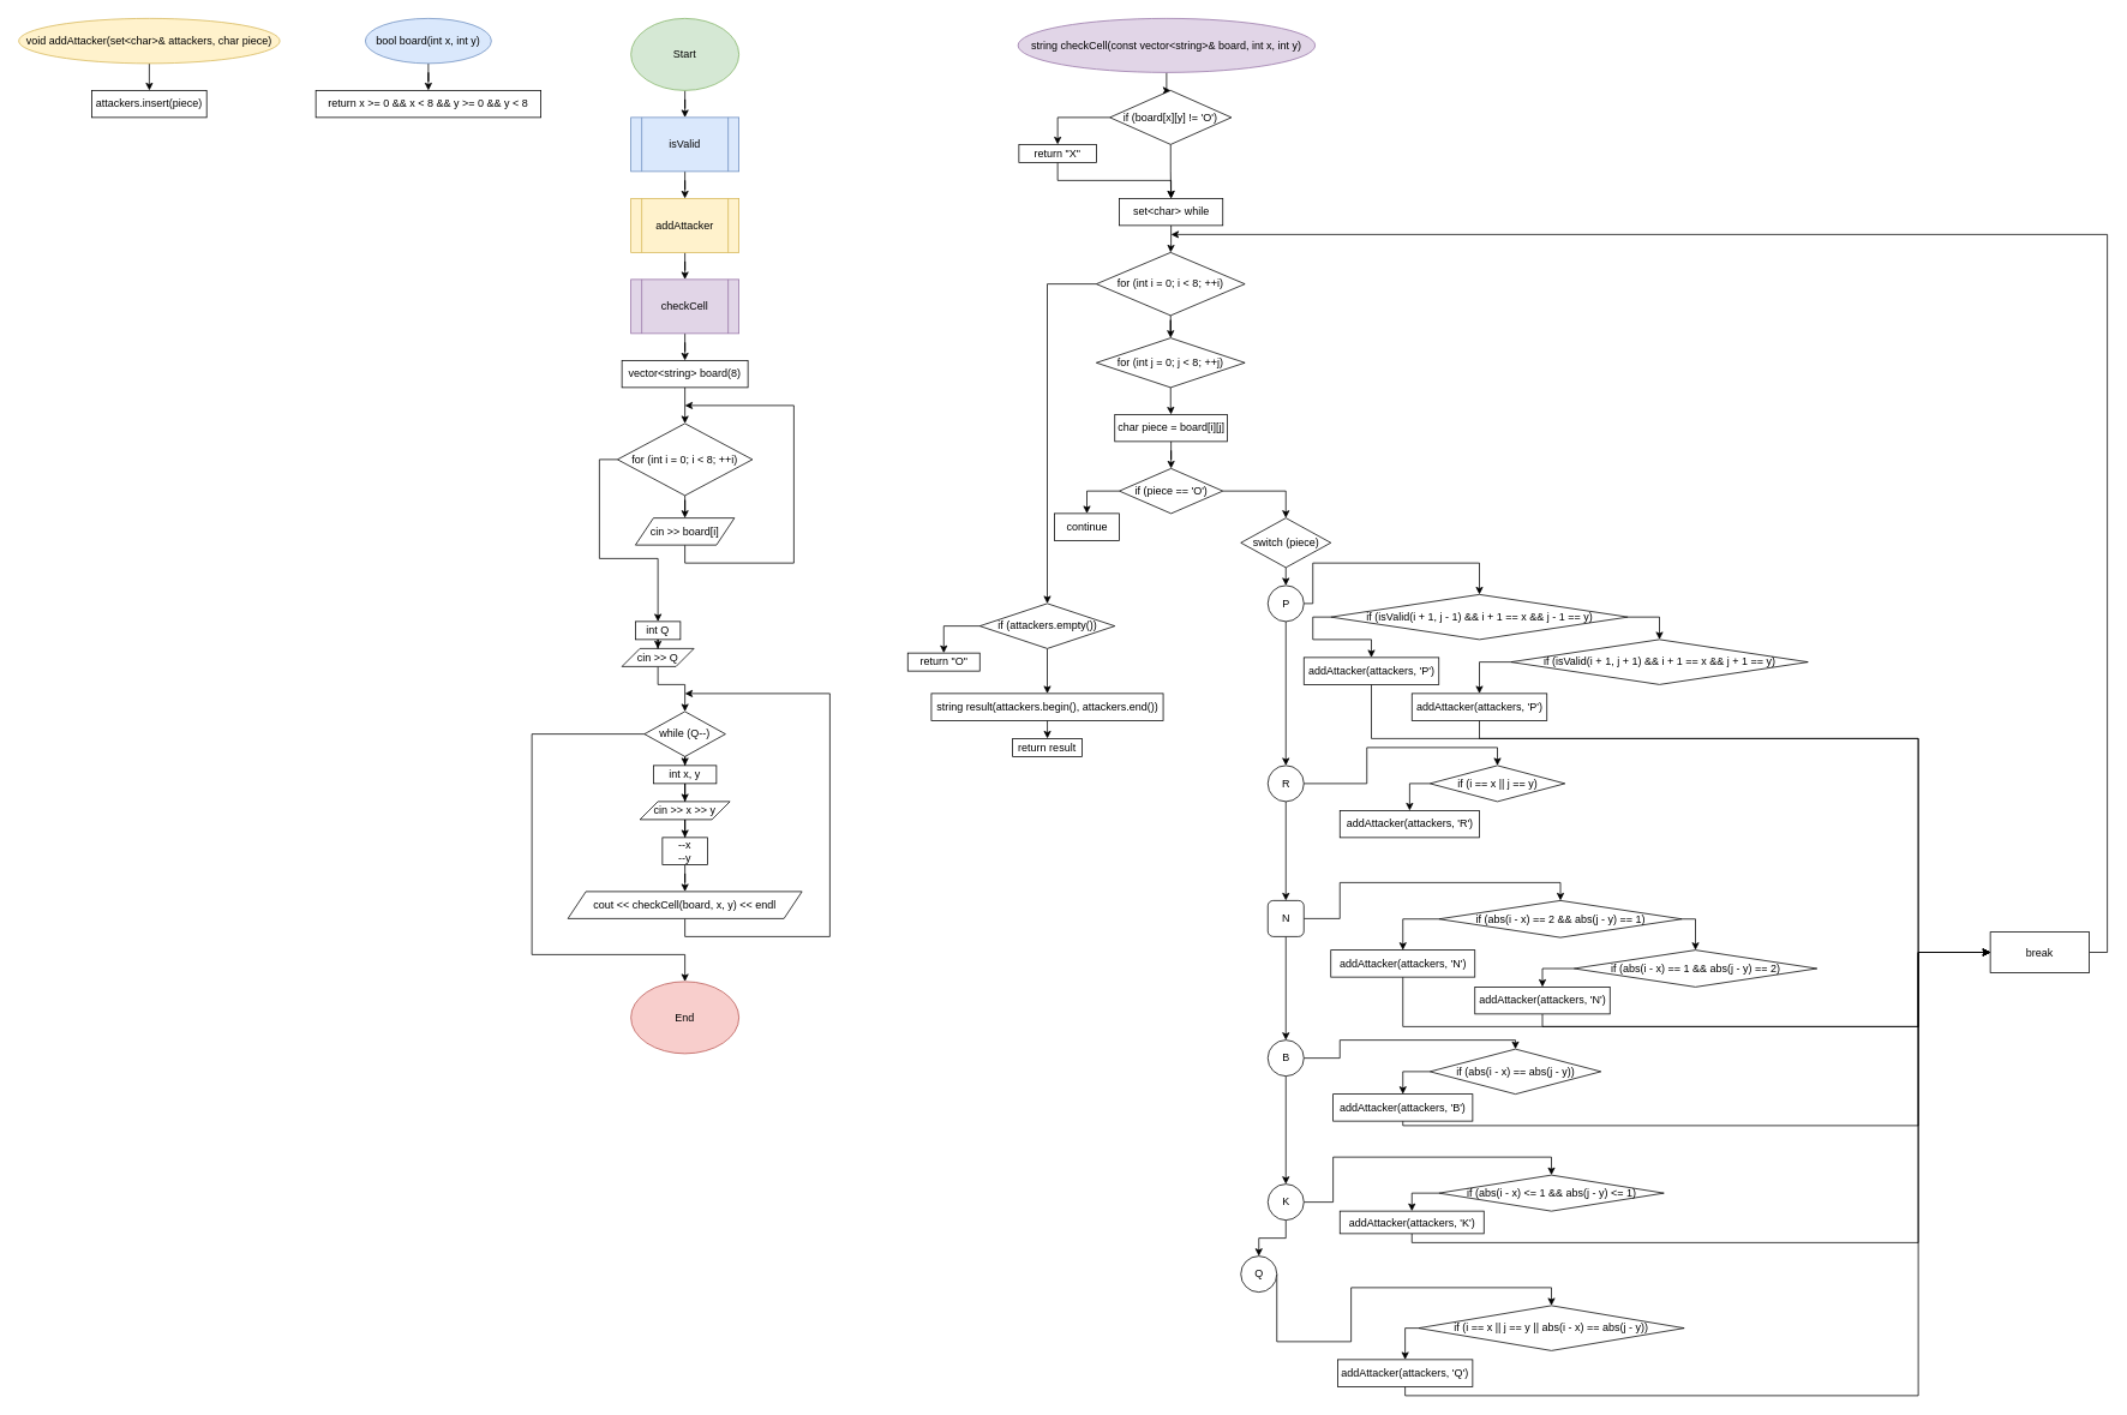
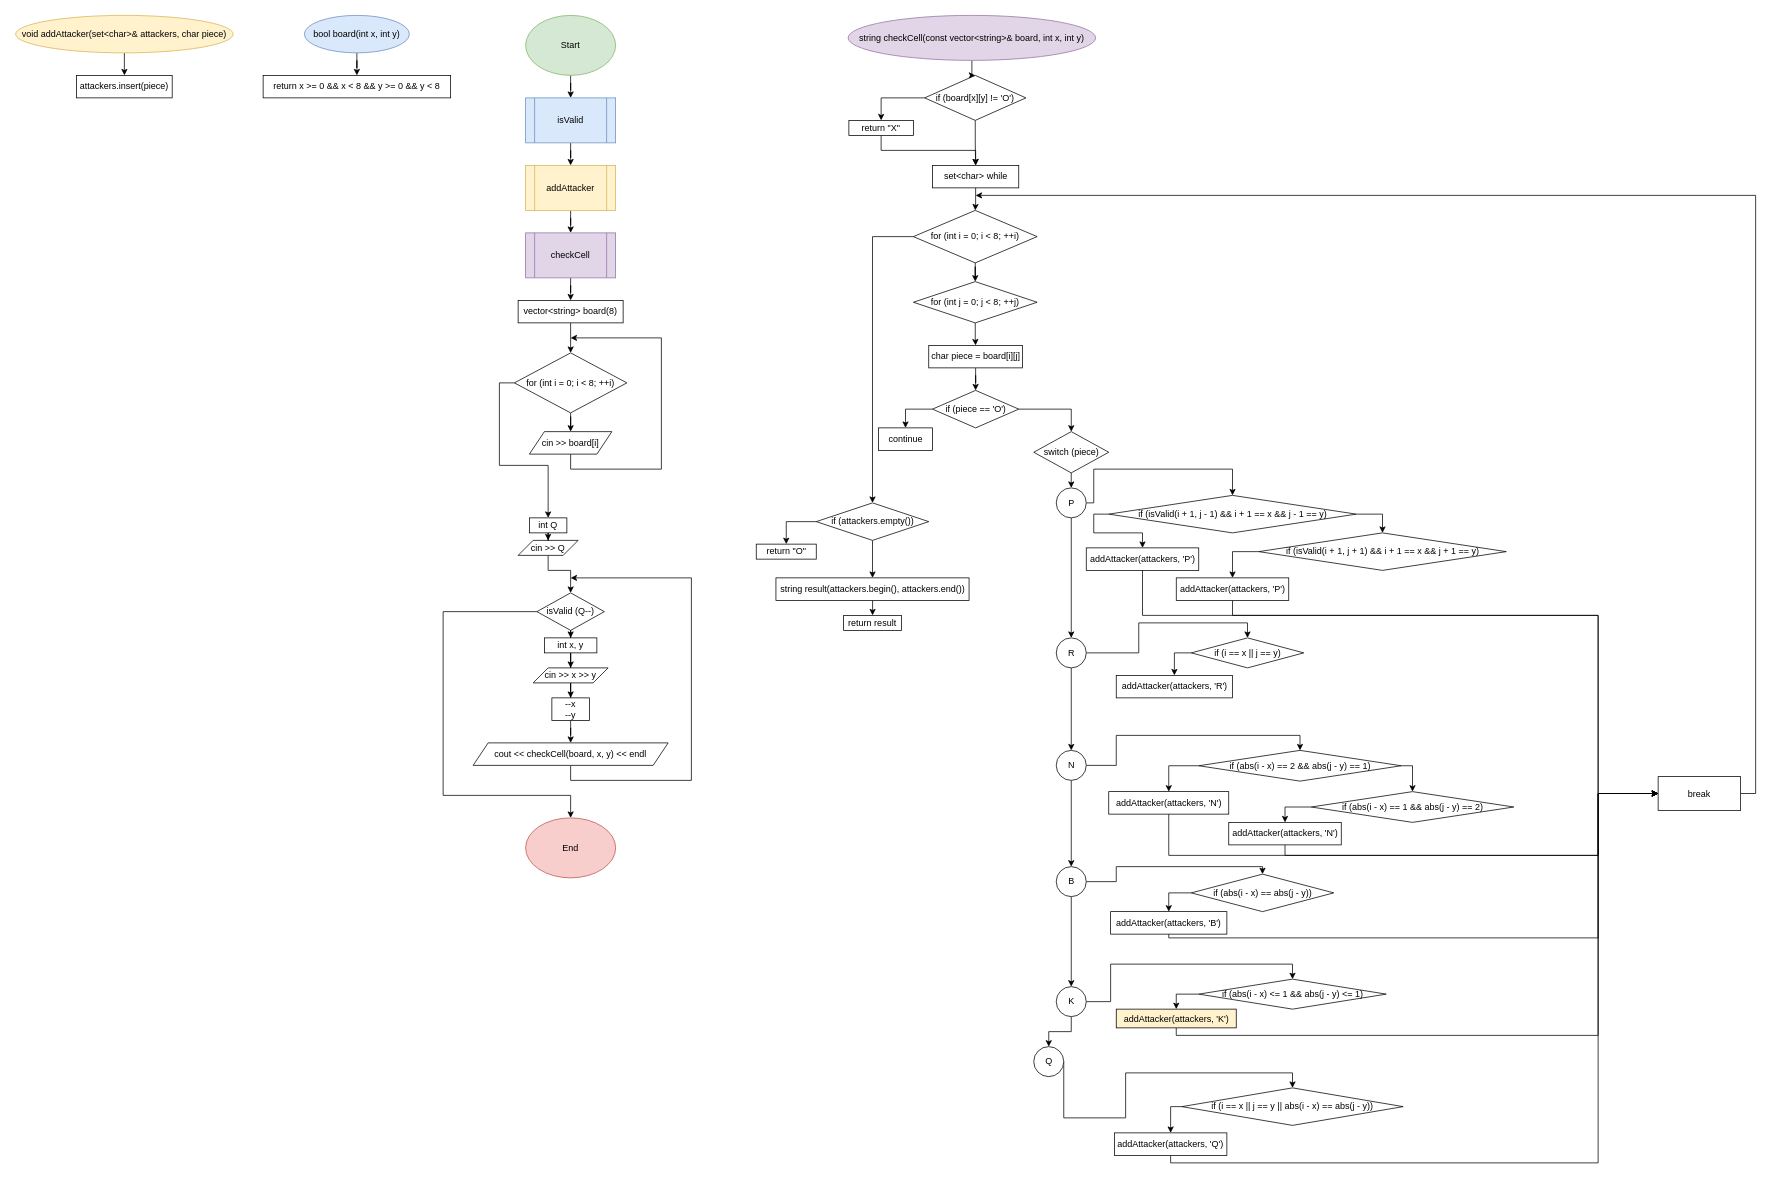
- <mxCell id="23" value="while (Q--)" style="rhombus;whiteSpace=wrap;html=1;" parent="1" vertex="1"><mxGeometry x="715" y="790" width="90" height="50" as="geometry" /></mxCell>
+ <mxCell id="23" value="isValid (Q--)" style="rhombus;whiteSpace=wrap;html=1;" parent="1" vertex="1"><mxGeometry x="715" y="790" width="90" height="50" as="geometry" /></mxCell>
- <mxCell id="66" value="N" style="whiteSpace=wrap;html=1;rounded=1;" vertex="1" parent="1"><mxGeometry x="1407.5" y="1000" width="40" height="40" as="geometry" /></mxCell>
+ <mxCell id="66" value="N" style="ellipse;whiteSpace=wrap;html=1;" vertex="1" parent="1"><mxGeometry x="1407.5" y="1000" width="40" height="40" as="geometry" /></mxCell>
- <mxCell id="108" value="addAttacker(attackers, 'K')" style="rounded=0;whiteSpace=wrap;html=1;" vertex="1" parent="1"><mxGeometry x="1487.5" y="1345" width="160" height="25" as="geometry" /></mxCell>
+ <mxCell id="108" value="addAttacker(attackers, 'K')" style="rounded=0;whiteSpace=wrap;html=1;fillColor=#fff2cc;" vertex="1" parent="1"><mxGeometry x="1487.5" y="1345" width="160" height="25" as="geometry" /></mxCell>
